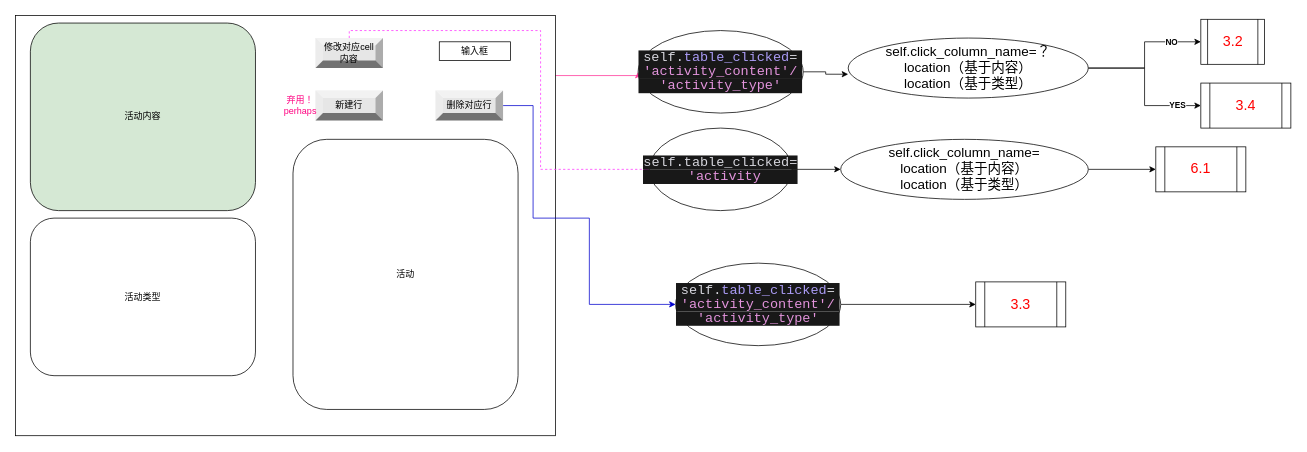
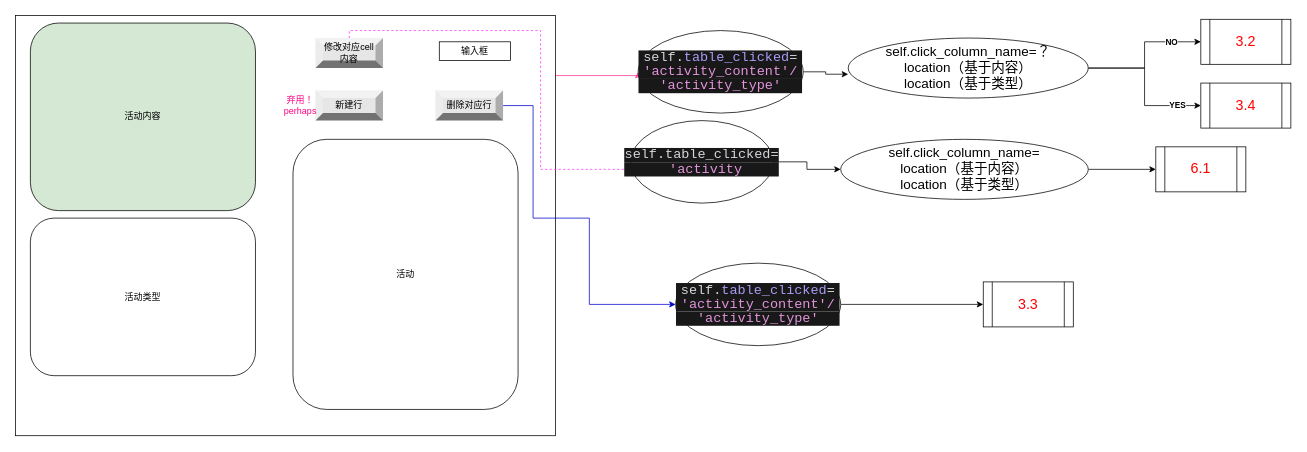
- <mxCell id="25" value="&lt;font color=&quot;#ff0000&quot; style=&quot;font-size: 19px;&quot;&gt;3.2&lt;/font&gt;" style="shape=process;whiteSpace=wrap;html=1;backgroundOutline=1;" parent="1" vertex="1"><mxGeometry x="1600" y="25" width="85" height="60" as="geometry" /></mxCell>
+ <mxCell id="25" value="&lt;font color=&quot;#ff0000&quot; style=&quot;font-size: 19px;&quot;&gt;3.2&lt;/font&gt;" style="shape=process;whiteSpace=wrap;html=1;backgroundOutline=1;" parent="1" vertex="1"><mxGeometry x="1600" y="25" width="120" height="60" as="geometry" /></mxCell>
- <mxCell id="16" value="&lt;div style=&quot;border-color: var(--border-color); color: rgb(214, 214, 221); background-color: rgb(24, 24, 24); font-family: Consolas, &amp;quot;Courier New&amp;quot;, monospace; line-height: 19px; font-size: 18px;&quot;&gt;&lt;font style=&quot;font-size: 18px;&quot;&gt;self.table_clicked=&lt;/font&gt;&lt;/div&gt;&lt;div style=&quot;border-color: var(--border-color); color: rgb(214, 214, 221); background-color: rgb(24, 24, 24); font-family: Consolas, &amp;quot;Courier New&amp;quot;, monospace; line-height: 19px; font-size: 18px;&quot;&gt;&lt;font style=&quot;font-size: 18px;&quot;&gt;&amp;nbsp;&lt;span style=&quot;border-color: var(--border-color); color: rgb(227, 148, 220);&quot;&gt;'activity&lt;/span&gt;&lt;/font&gt;&lt;/div&gt;" style="ellipse;whiteSpace=wrap;html=1;" parent="1" vertex="1"><mxGeometry x="865" y="170" width="190" height="110" as="geometry" /></mxCell>
+ <mxCell id="16" value="&lt;div style=&quot;border-color: var(--border-color); color: rgb(214, 214, 221); background-color: rgb(24, 24, 24); font-family: Consolas, &amp;quot;Courier New&amp;quot;, monospace; line-height: 19px; font-size: 18px;&quot;&gt;&lt;font style=&quot;font-size: 18px;&quot;&gt;self.table_clicked=&lt;/font&gt;&lt;/div&gt;&lt;div style=&quot;border-color: var(--border-color); color: rgb(214, 214, 221); background-color: rgb(24, 24, 24); font-family: Consolas, &amp;quot;Courier New&amp;quot;, monospace; line-height: 19px; font-size: 18px;&quot;&gt;&lt;font style=&quot;font-size: 18px;&quot;&gt;&amp;nbsp;&lt;span style=&quot;border-color: var(--border-color); color: rgb(227, 148, 220);&quot;&gt;'activity&lt;/span&gt;&lt;/font&gt;&lt;/div&gt;" style="ellipse;whiteSpace=wrap;html=1;" parent="1" vertex="1"><mxGeometry x="840" y="160" width="190" height="110" as="geometry" /></mxCell>
- <mxCell id="28" value="&lt;font color=&quot;#ff0000&quot; style=&quot;font-size: 19px;&quot;&gt;3.3&lt;/font&gt;" style="shape=process;whiteSpace=wrap;html=1;backgroundOutline=1;" parent="1" vertex="1"><mxGeometry x="1300" y="375" width="120" height="60" as="geometry" /></mxCell>
+ <mxCell id="28" value="&lt;font color=&quot;#ff0000&quot; style=&quot;font-size: 19px;&quot;&gt;3.3&lt;/font&gt;" style="shape=process;whiteSpace=wrap;html=1;backgroundOutline=1;" parent="1" vertex="1"><mxGeometry x="1310" y="375" width="120" height="60" as="geometry" /></mxCell>
